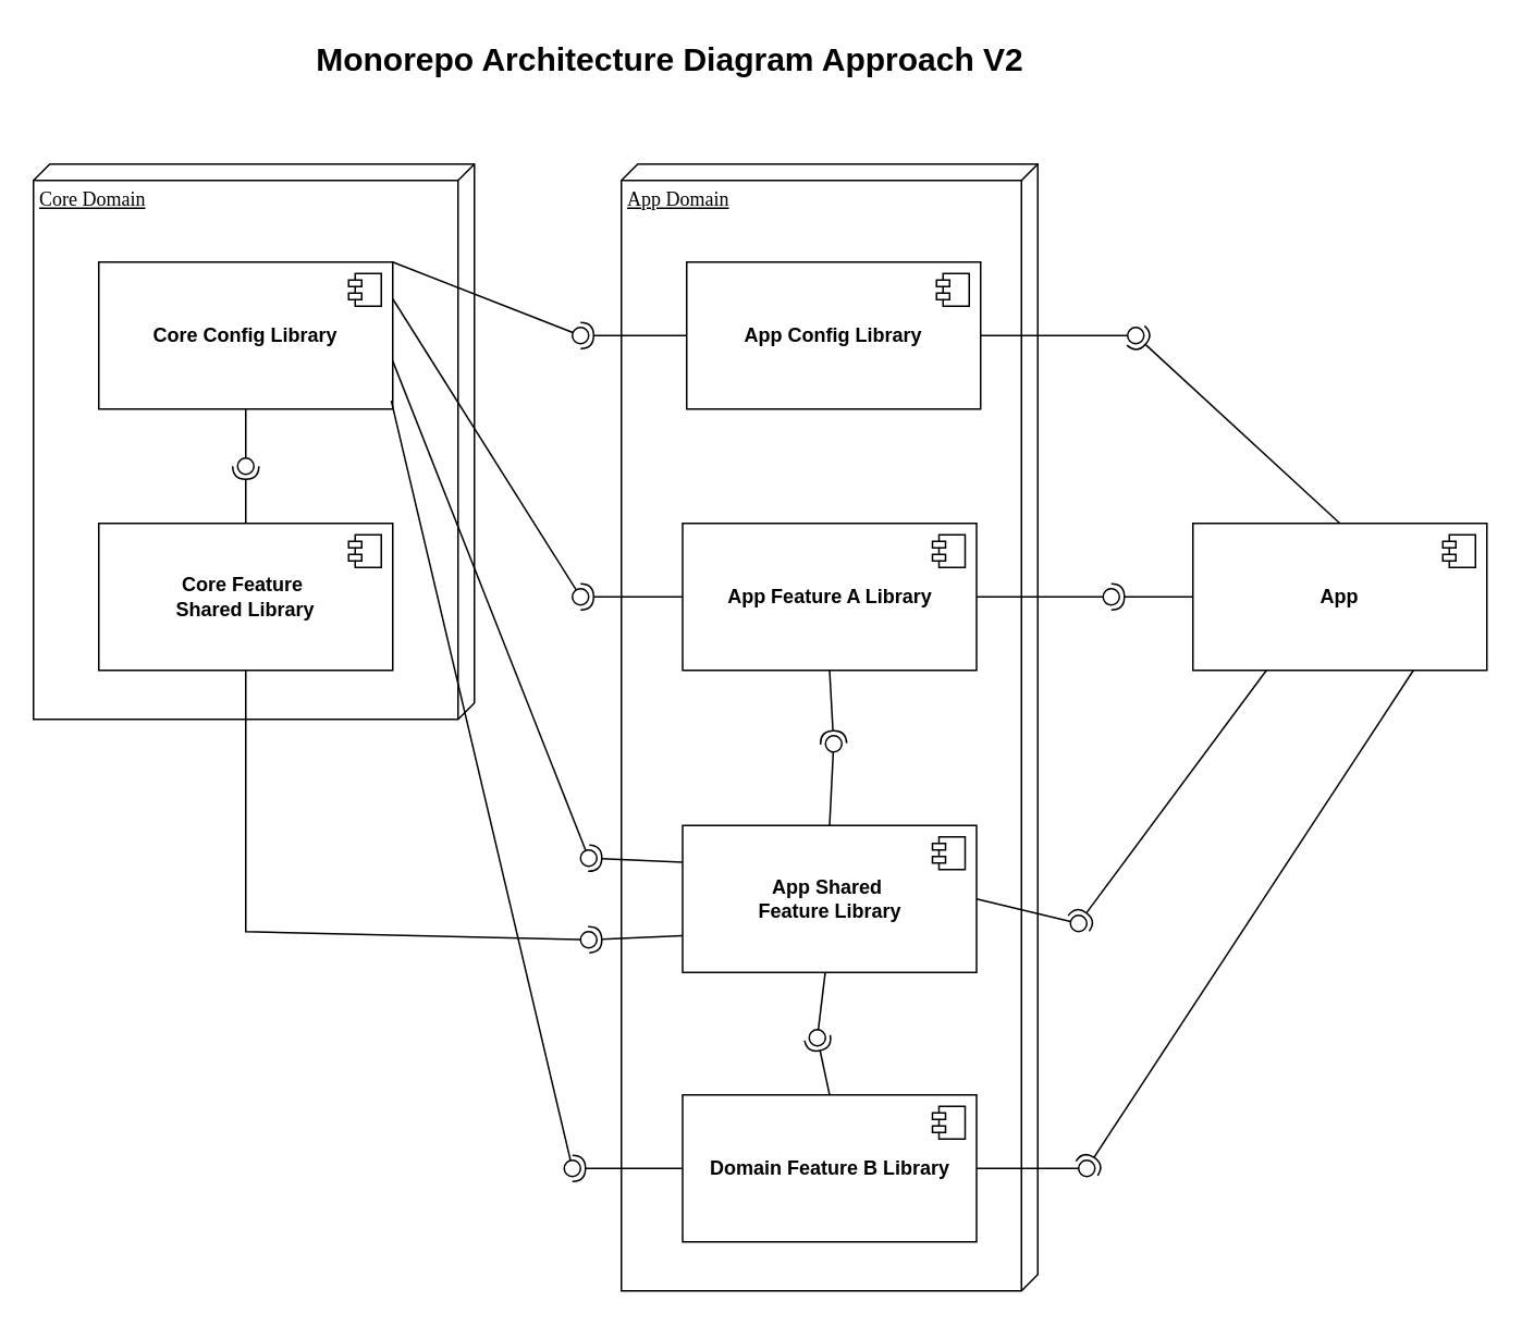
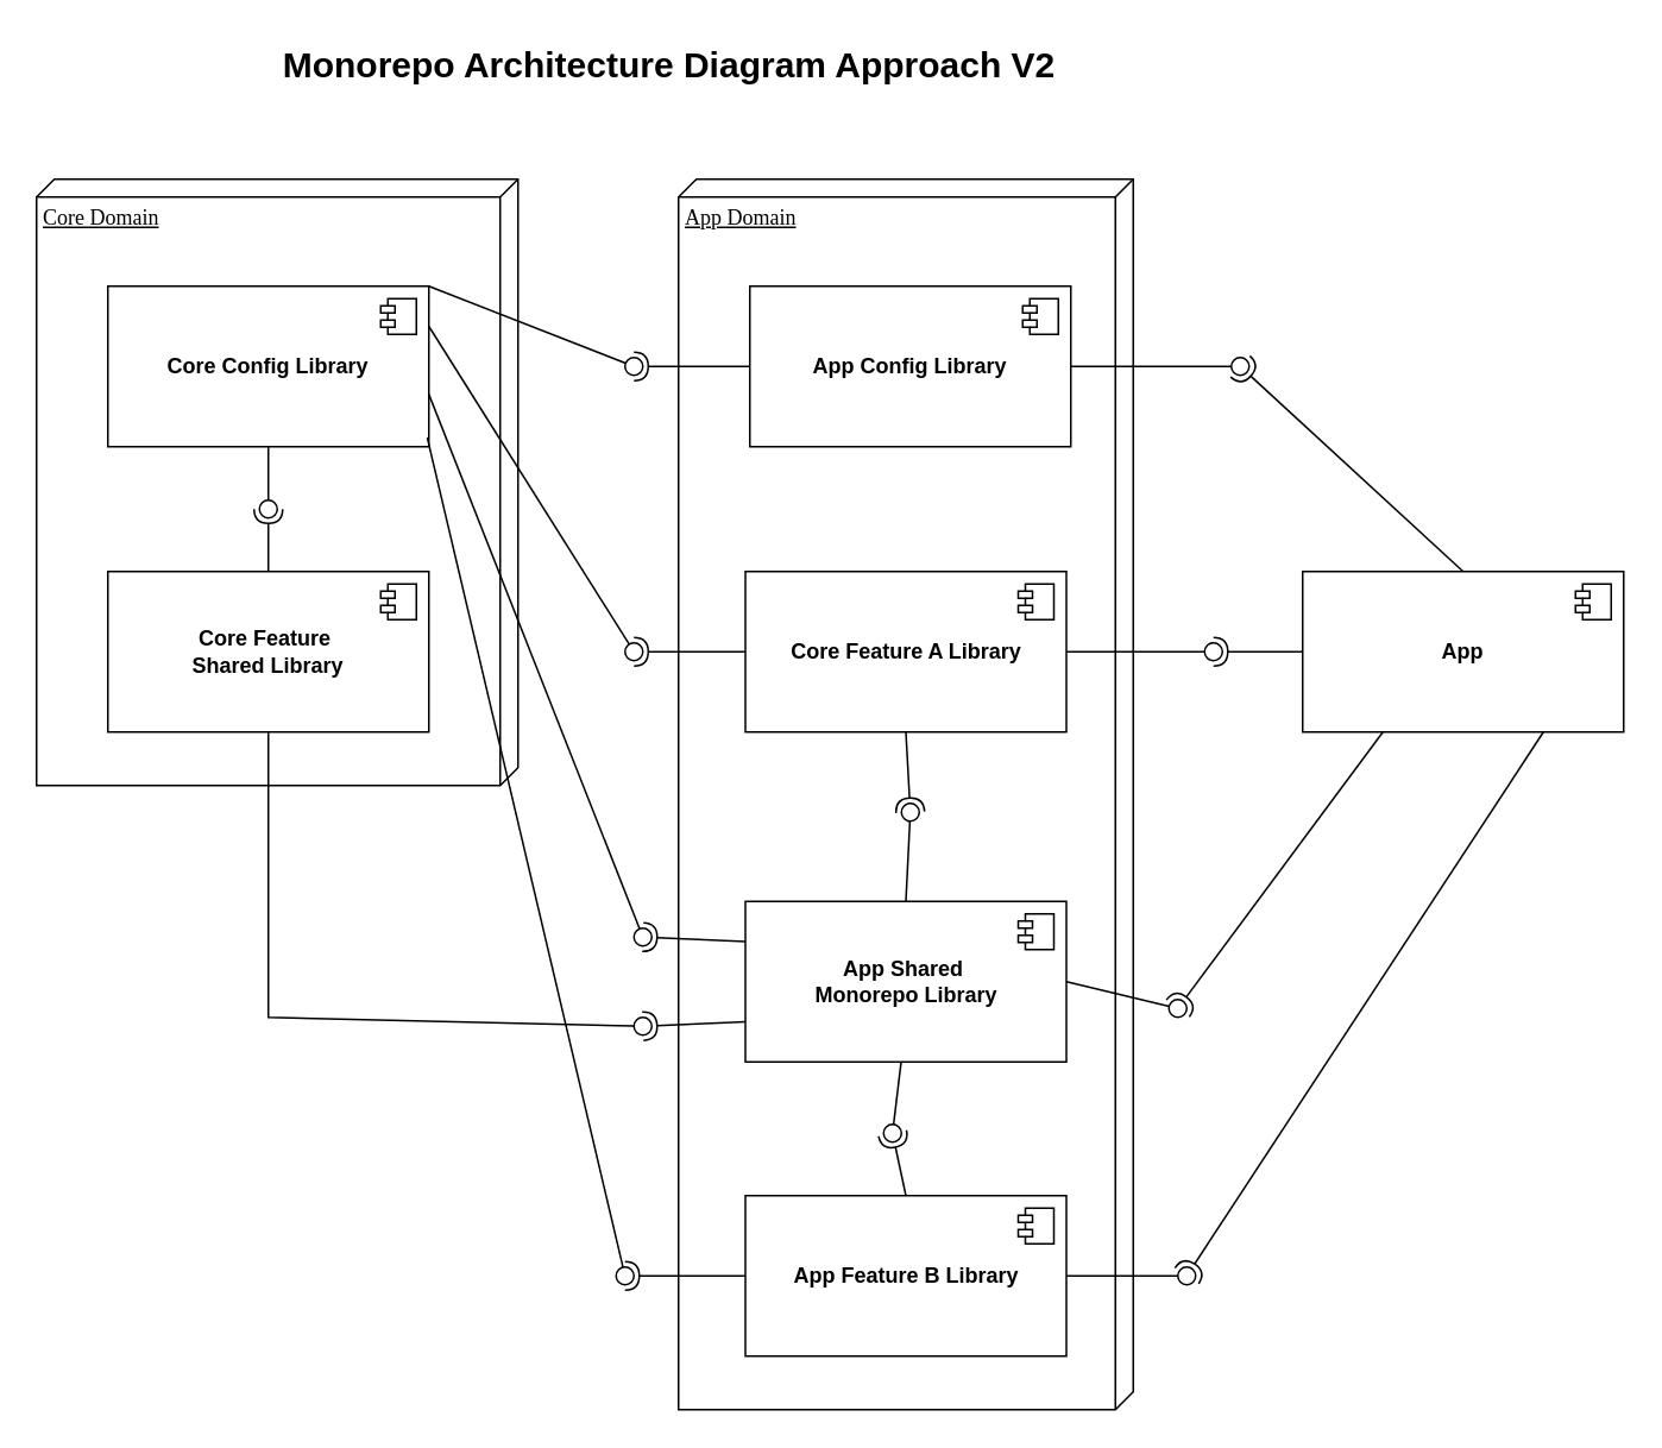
- <mxCell id="78" value="&lt;font style=&quot;font-size: 20px;&quot;&gt;&lt;b&gt;Monorepo Architecture Diagram Approach V2&lt;/b&gt;&lt;/font&gt;" style="text;html=1;align=center;verticalAlign=middle;whiteSpace=wrap;rounded=0;" vertex="1" parent="1"><mxGeometry x="180" y="20" width="460" height="30" as="geometry" /></mxCell>
+ <mxCell id="78" value="&lt;font style=&quot;font-size: 20px;&quot;&gt;&lt;b&gt;Monorepo Architecture Diagram Approach V2&lt;/b&gt;&lt;/font&gt;" style="text;html=1;align=center;verticalAlign=middle;whiteSpace=wrap;rounded=0;" vertex="1" parent="1"><mxGeometry x="145" y="20" width="460" height="30" as="geometry" /></mxCell>
- <mxCell id="9" value="&lt;b&gt;App Feature A Library&lt;/b&gt;" style="html=1;dropTarget=0;whiteSpace=wrap;" parent="1" vertex="1"><mxGeometry x="417.5" y="320" width="180" height="90" as="geometry" /></mxCell>
+ <mxCell id="9" value="&lt;b&gt;Core Feature A Library&lt;/b&gt;" style="html=1;dropTarget=0;whiteSpace=wrap;" parent="1" vertex="1"><mxGeometry x="417.5" y="320" width="180" height="90" as="geometry" /></mxCell>
- <mxCell id="46" value="&lt;b&gt;App Shared&amp;nbsp;&lt;/b&gt;&lt;div&gt;&lt;b&gt;Feature Library&lt;/b&gt;&lt;/div&gt;" style="html=1;dropTarget=0;whiteSpace=wrap;" parent="1" vertex="1"><mxGeometry x="417.5" y="505" width="180" height="90" as="geometry" /></mxCell>
+ <mxCell id="46" value="&lt;b&gt;App Shared&amp;nbsp;&lt;/b&gt;&lt;div&gt;&lt;b&gt;Monorepo Library&lt;/b&gt;&lt;/div&gt;" style="html=1;dropTarget=0;whiteSpace=wrap;" parent="1" vertex="1"><mxGeometry x="417.5" y="505" width="180" height="90" as="geometry" /></mxCell>
- <mxCell id="12" value="&lt;b&gt;Domain Feature B Library&lt;/b&gt;" style="html=1;dropTarget=0;whiteSpace=wrap;" parent="1" vertex="1"><mxGeometry x="417.5" y="670" width="180" height="90" as="geometry" /></mxCell>
+ <mxCell id="12" value="&lt;b&gt;App Feature B Library&lt;/b&gt;" style="html=1;dropTarget=0;whiteSpace=wrap;" parent="1" vertex="1"><mxGeometry x="417.5" y="670" width="180" height="90" as="geometry" /></mxCell>
